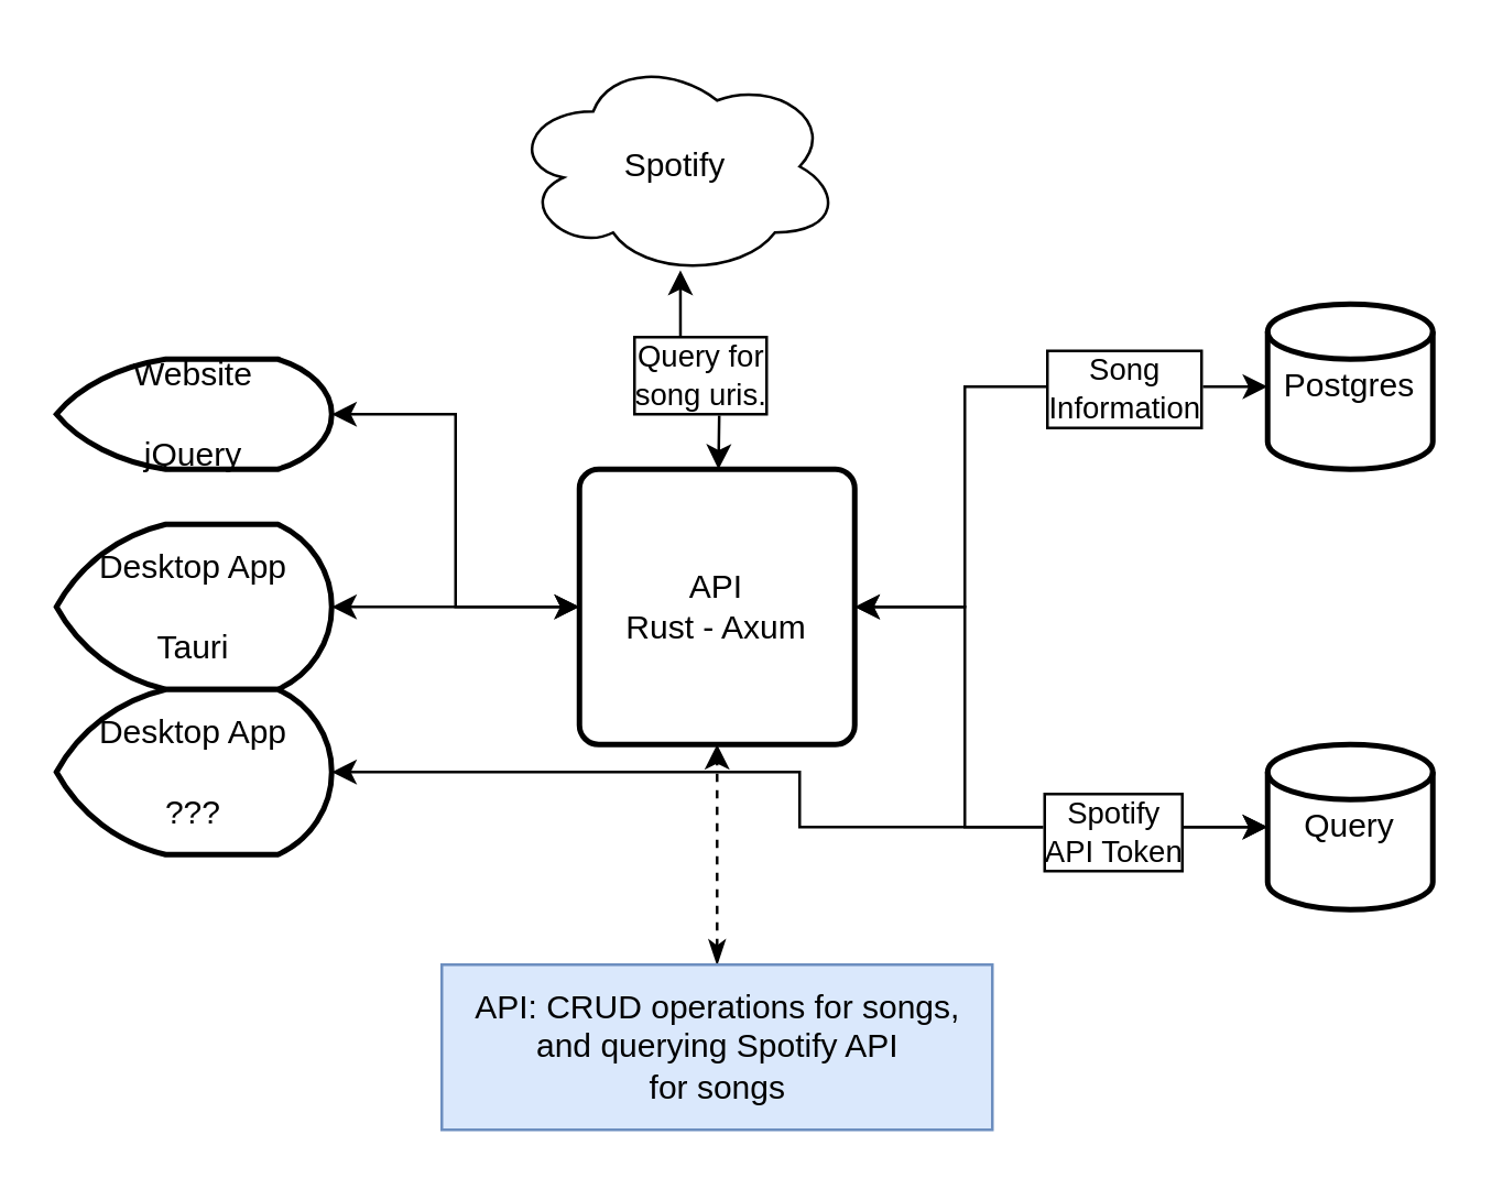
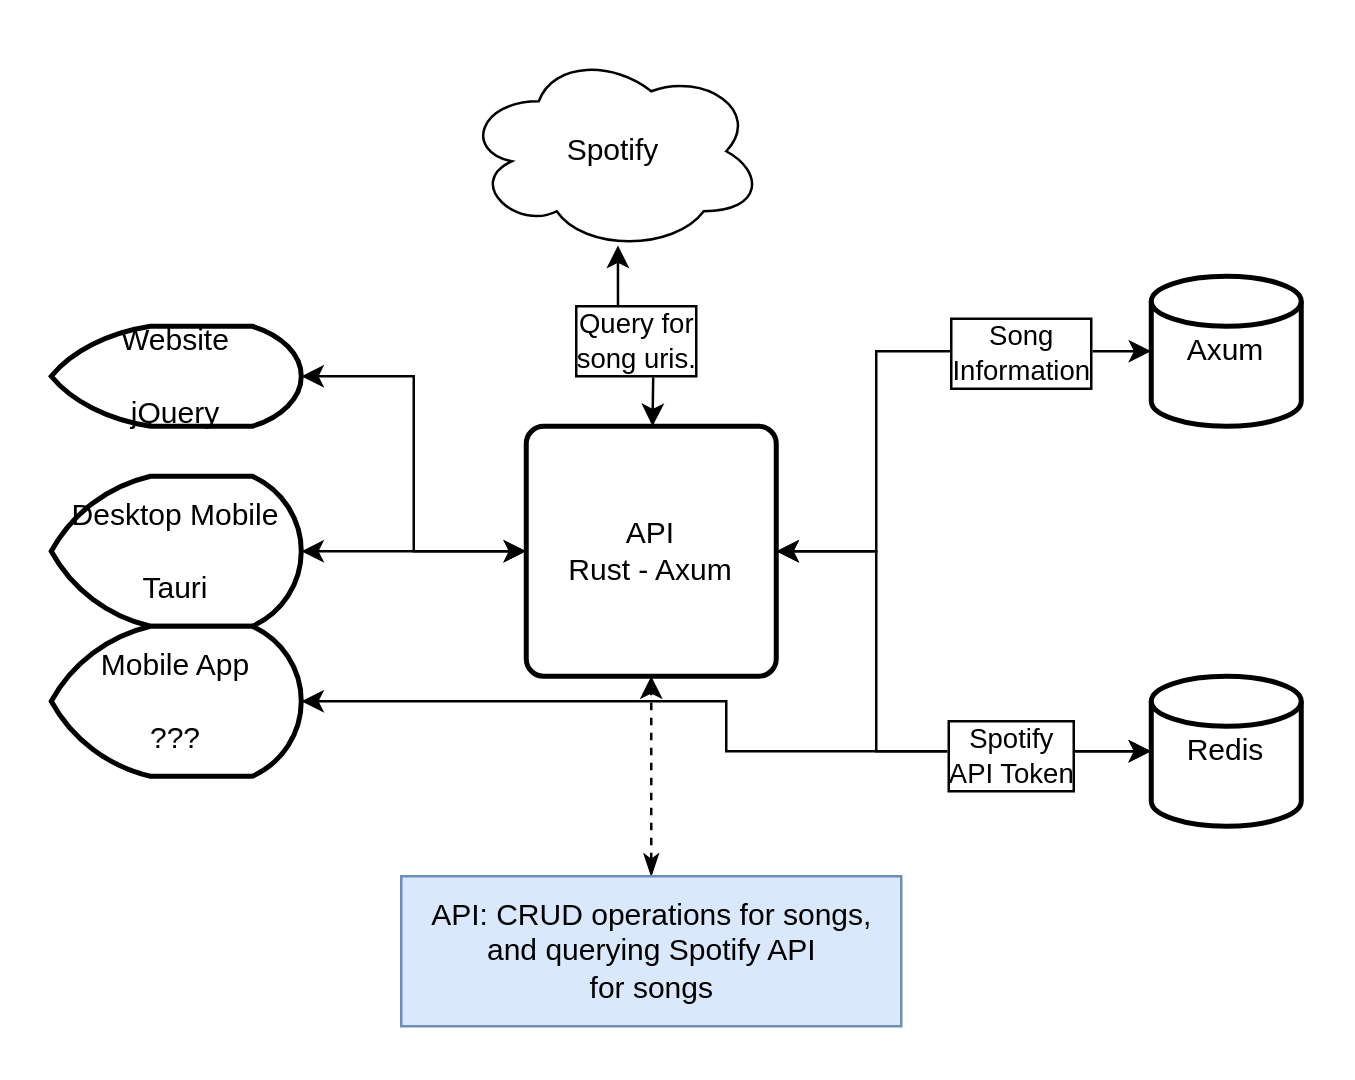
- <mxCell id="13" value="&lt;div&gt;Postgres&lt;/div&gt;" style="strokeWidth=2;html=1;shape=mxgraph.flowchart.database;whiteSpace=wrap;" parent="1" vertex="1"><mxGeometry x="460" y="110" width="60" height="60" as="geometry" /></mxCell>
+ <mxCell id="13" value="&lt;div&gt;Axum&lt;/div&gt;" style="strokeWidth=2;html=1;shape=mxgraph.flowchart.database;whiteSpace=wrap;" parent="1" vertex="1"><mxGeometry x="460" y="110" width="60" height="60" as="geometry" /></mxCell>
- <mxCell id="5" value="&lt;div&gt;Desktop App&lt;/div&gt;&lt;div&gt;&lt;br&gt;&lt;/div&gt;&lt;div&gt;Tauri&lt;br&gt;&lt;/div&gt;" style="strokeWidth=2;html=1;shape=mxgraph.flowchart.display;whiteSpace=wrap;" parent="1" vertex="1"><mxGeometry x="20" y="190" width="100" height="60" as="geometry" /></mxCell>
+ <mxCell id="5" value="&lt;div&gt;Desktop Mobile&lt;/div&gt;&lt;div&gt;&lt;br&gt;&lt;/div&gt;&lt;div&gt;Tauri&lt;br&gt;&lt;/div&gt;" style="strokeWidth=2;html=1;shape=mxgraph.flowchart.display;whiteSpace=wrap;" parent="1" vertex="1"><mxGeometry x="20" y="190" width="100" height="60" as="geometry" /></mxCell>
- <mxCell id="7" value="&lt;div&gt;Desktop App&lt;/div&gt;&lt;div&gt;&lt;br&gt;&lt;/div&gt;???" style="strokeWidth=2;html=1;shape=mxgraph.flowchart.display;whiteSpace=wrap;" parent="1" vertex="1"><mxGeometry x="20" y="250" width="100" height="60" as="geometry" /></mxCell>
+ <mxCell id="7" value="&lt;div&gt;Mobile App&lt;/div&gt;&lt;div&gt;&lt;br&gt;&lt;/div&gt;???" style="strokeWidth=2;html=1;shape=mxgraph.flowchart.display;whiteSpace=wrap;" parent="1" vertex="1"><mxGeometry x="20" y="250" width="100" height="60" as="geometry" /></mxCell>
- <mxCell id="14" value="Query" style="strokeWidth=2;html=1;shape=mxgraph.flowchart.database;whiteSpace=wrap;" parent="1" vertex="1"><mxGeometry x="460" y="270" width="60" height="60" as="geometry" /></mxCell>
+ <mxCell id="14" value="Redis" style="strokeWidth=2;html=1;shape=mxgraph.flowchart.database;whiteSpace=wrap;" parent="1" vertex="1"><mxGeometry x="460" y="270" width="60" height="60" as="geometry" /></mxCell>
